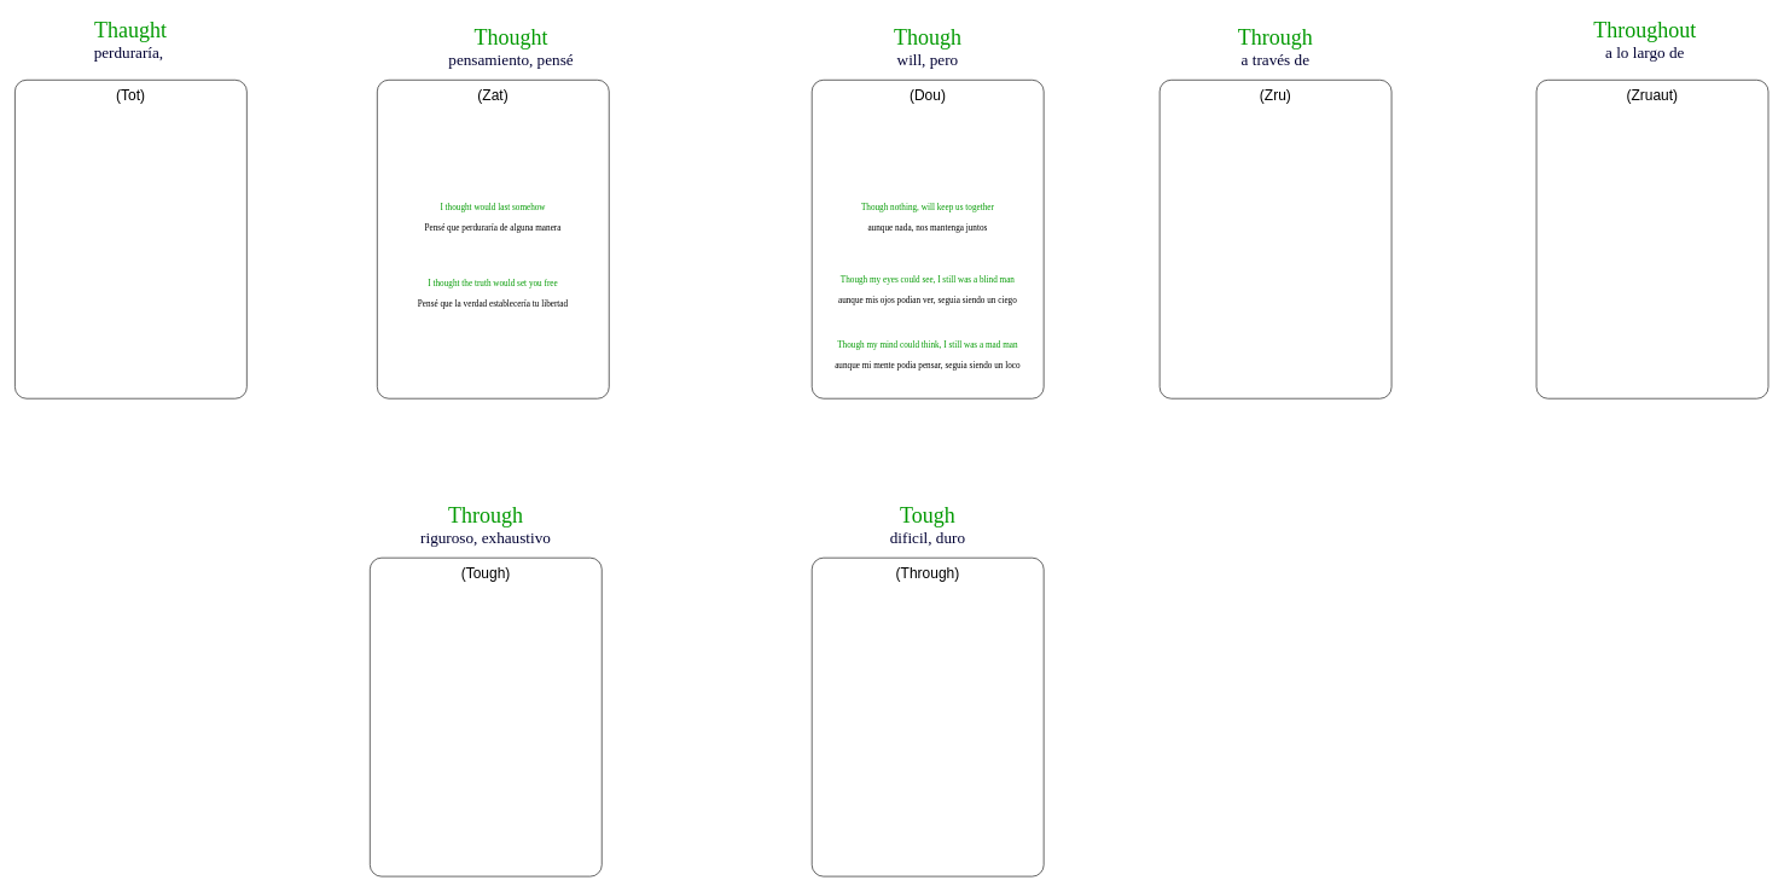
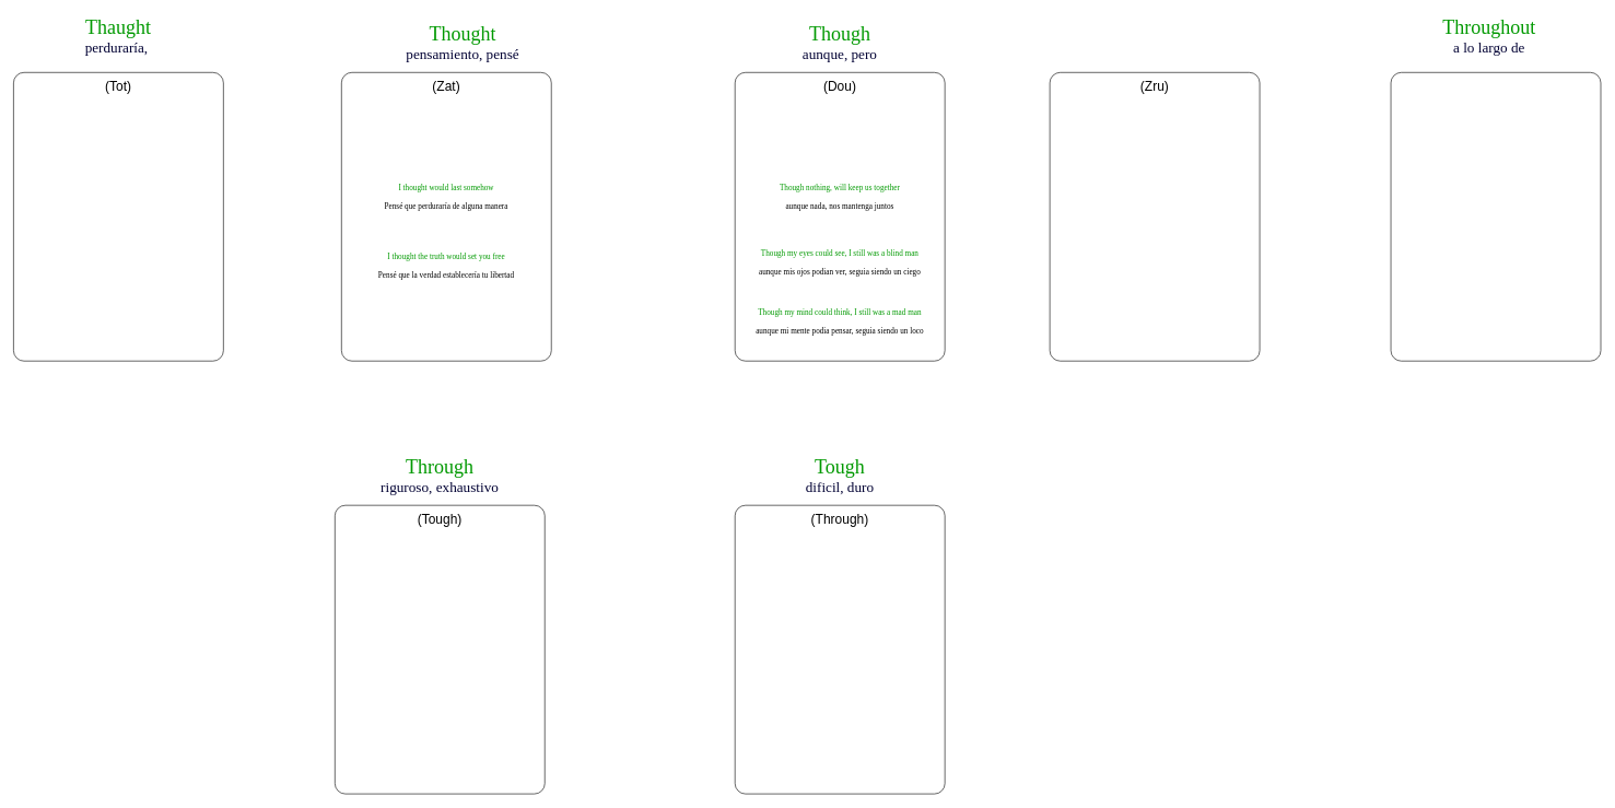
- <mxCell id="4" value="&lt;font face=&quot;Comic Sans MS&quot; style=&quot;&quot;&gt;&lt;font style=&quot;font-size: 30px;&quot; color=&quot;#009900&quot;&gt;Though&lt;/font&gt;&lt;br&gt;&lt;font style=&quot;font-size: 22px;&quot; color=&quot;#000033&quot;&gt;will, pero&lt;/font&gt;&lt;br&gt;&lt;/font&gt;" style="text;html=1;strokeColor=none;fillColor=none;align=center;verticalAlign=middle;whiteSpace=wrap;rounded=0;" parent="1" vertex="1"><mxGeometry x="1120" y="30" width="320" height="70" as="geometry" /></mxCell>
+ <mxCell id="4" value="&lt;font face=&quot;Comic Sans MS&quot; style=&quot;&quot;&gt;&lt;font style=&quot;font-size: 30px;&quot; color=&quot;#009900&quot;&gt;Though&lt;/font&gt;&lt;br&gt;&lt;font style=&quot;font-size: 22px;&quot; color=&quot;#000033&quot;&gt;aunque, pero&lt;/font&gt;&lt;br&gt;&lt;/font&gt;" style="text;html=1;strokeColor=none;fillColor=none;align=center;verticalAlign=middle;whiteSpace=wrap;rounded=0;" parent="1" vertex="1"><mxGeometry x="1120" y="30" width="320" height="70" as="geometry" /></mxCell>
- <mxCell id="9" value="&lt;font face=&quot;Comic Sans MS&quot; style=&quot;&quot;&gt;&lt;font style=&quot;font-size: 30px;&quot; color=&quot;#009900&quot;&gt;Through&lt;/font&gt;&lt;br&gt;&lt;font color=&quot;#000033&quot;&gt;&lt;span style=&quot;font-size: 22px;&quot;&gt;a través&amp;nbsp;de&lt;/span&gt;&lt;/font&gt;&lt;br&gt;&lt;/font&gt;" style="text;html=1;strokeColor=none;fillColor=none;align=center;verticalAlign=middle;whiteSpace=wrap;rounded=0;" parent="1" vertex="1"><mxGeometry x="1600" y="30" width="320" height="70" as="geometry" /></mxCell>
- <mxCell id="18" value="&lt;font style=&quot;font-size: 20px;&quot;&gt;(Zruaut)&lt;/font&gt;" style="text;html=1;strokeColor=none;fillColor=none;align=center;verticalAlign=middle;whiteSpace=wrap;rounded=0;" parent="1" vertex="1"><mxGeometry x="2120" y="110" width="320" height="40" as="geometry" /></mxCell>
